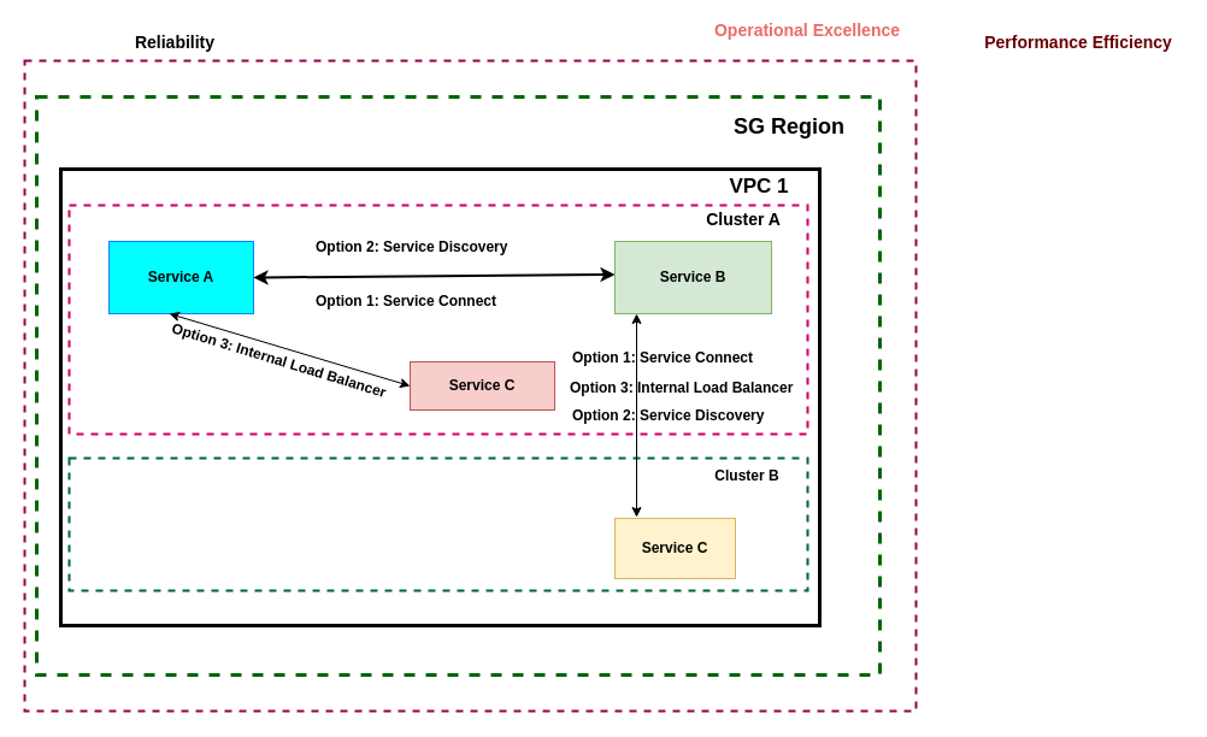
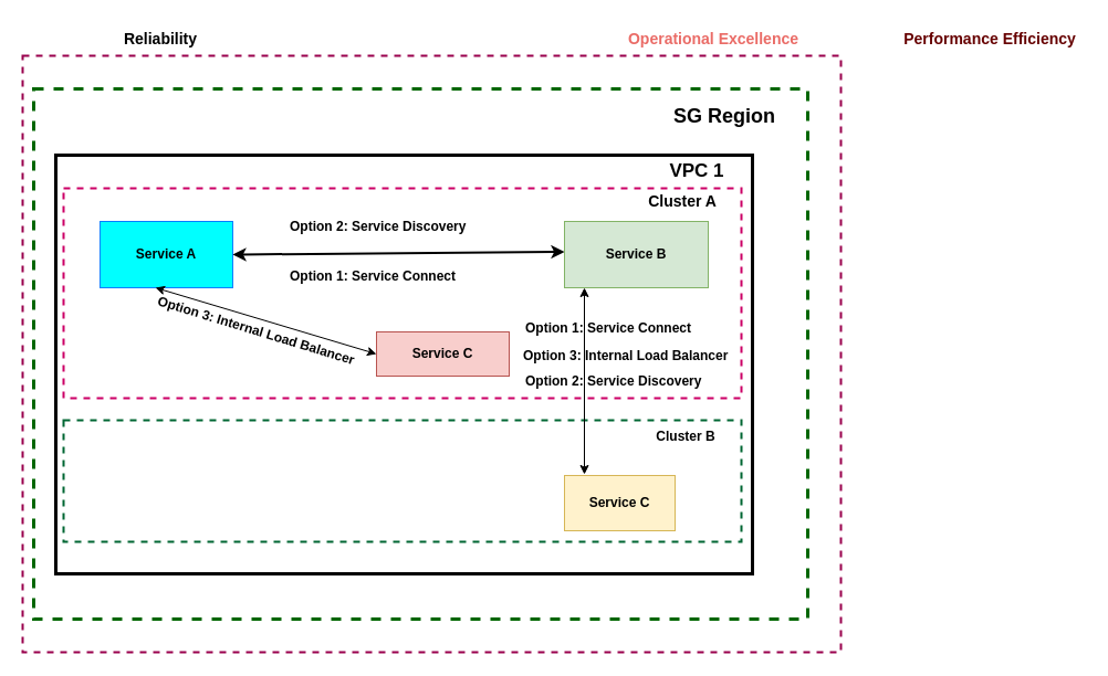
- <mxCell id="9" value="&lt;font color=&quot;#ea6b66&quot; style=&quot;font-size: 14px;&quot;&gt;&lt;b style=&quot;&quot;&gt;Operational Excellence&lt;/b&gt;&lt;/font&gt;" style="text;html=1;align=center;verticalAlign=middle;whiteSpace=wrap;rounded=0;" vertex="1" parent="1"><mxGeometry x="585" y="10" width="170" height="30" as="geometry" /></mxCell>
+ <mxCell id="9" value="&lt;font color=&quot;#ea6b66&quot; style=&quot;font-size: 14px;&quot;&gt;&lt;b style=&quot;&quot;&gt;Operational Excellence&lt;/b&gt;&lt;/font&gt;" style="text;html=1;align=center;verticalAlign=middle;whiteSpace=wrap;rounded=0;" vertex="1" parent="1"><mxGeometry x="560" y="20" width="170" height="30" as="geometry" /></mxCell>
